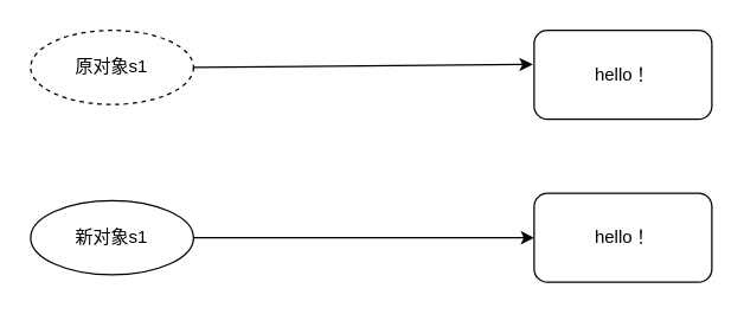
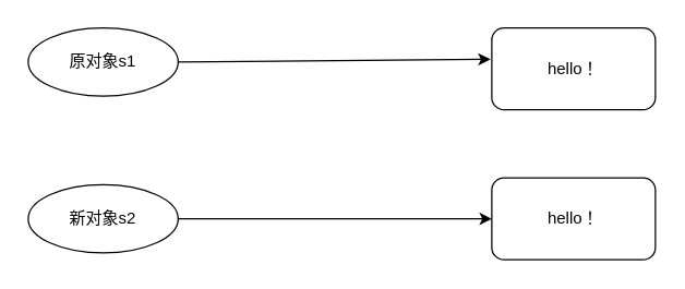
- <mxCell id="3" value="原对象s1" style="ellipse;whiteSpace=wrap;html=1;dashed=1;" vertex="1" parent="1"><mxGeometry x="20" y="20" width="110" height="50" as="geometry" /></mxCell>
+ <mxCell id="3" value="原对象s1" style="ellipse;whiteSpace=wrap;html=1;" vertex="1" parent="1"><mxGeometry x="20" y="20" width="110" height="50" as="geometry" /></mxCell>
- <mxCell id="4" value="新对象s1" style="ellipse;whiteSpace=wrap;html=1;" vertex="1" parent="1"><mxGeometry x="20" y="135" width="110" height="50" as="geometry" /></mxCell>
+ <mxCell id="4" value="新对象s2" style="ellipse;whiteSpace=wrap;html=1;" vertex="1" parent="1"><mxGeometry x="20" y="135" width="110" height="50" as="geometry" /></mxCell>
